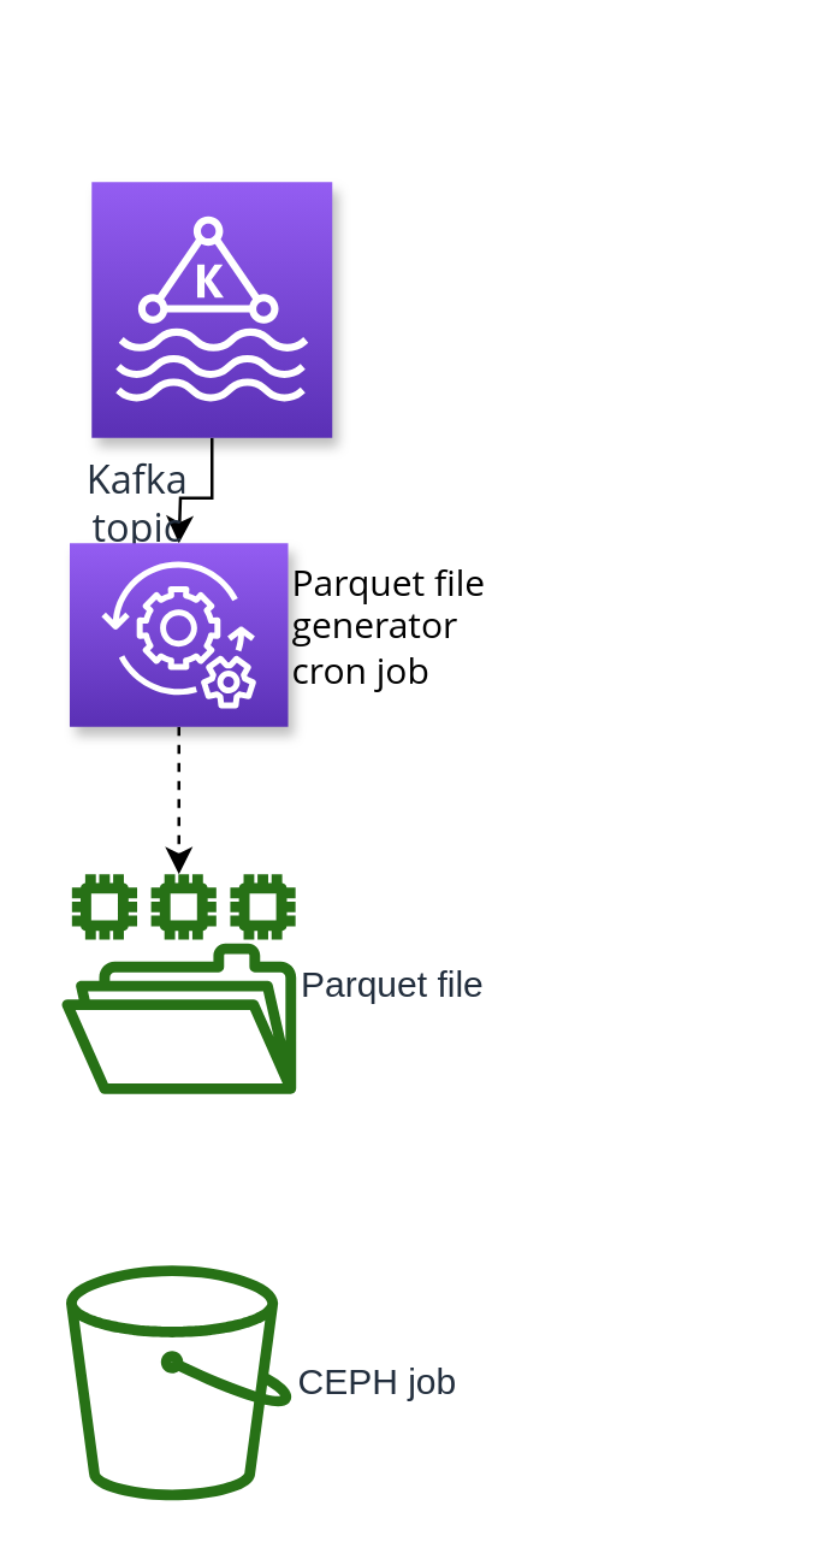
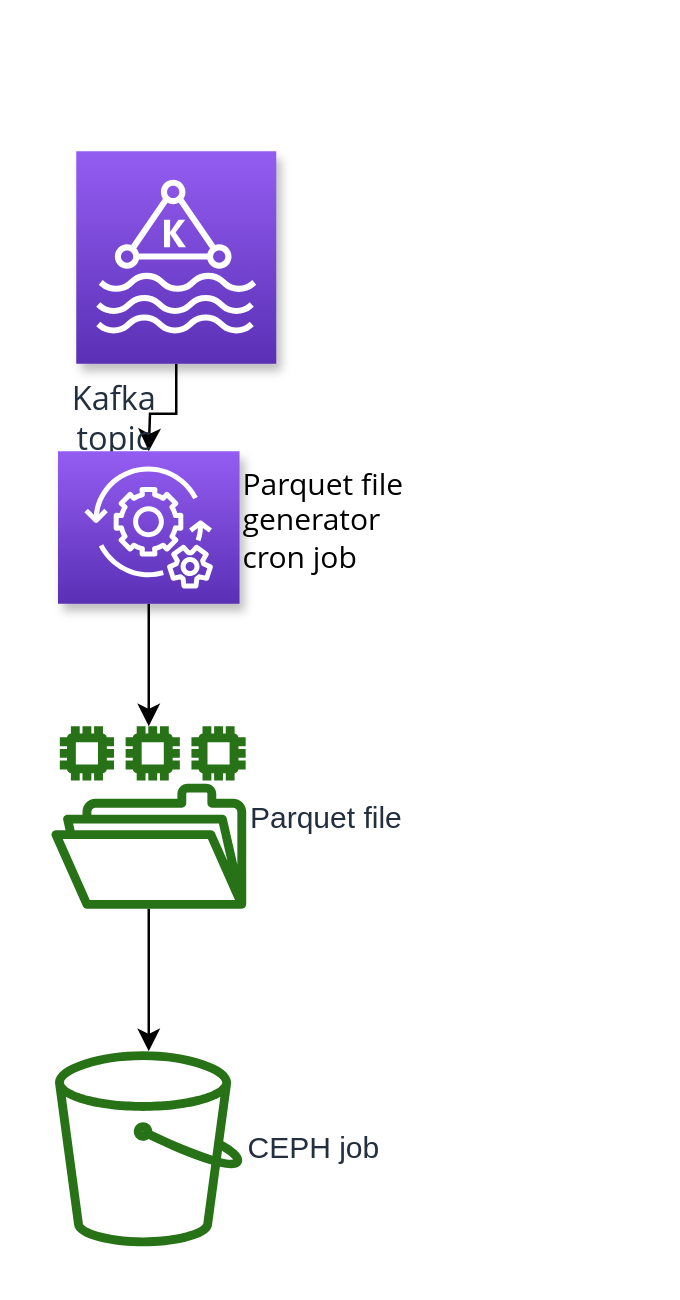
- <mxCell id="5" value="" style="edgeStyle=orthogonalEdgeStyle;rounded=0;orthogonalLoop=1;jettySize=auto;html=1;dashed=1;" edge="1" parent="1" source="6" target="8"><mxGeometry relative="1" as="geometry" /></mxCell>
+ <mxCell id="5" value="" style="edgeStyle=orthogonalEdgeStyle;rounded=0;orthogonalLoop=1;jettySize=auto;html=1;" edge="1" parent="1" source="6" target="8"><mxGeometry relative="1" as="geometry" /></mxCell>
+ <mxCell id="7" value="" style="edgeStyle=orthogonalEdgeStyle;rounded=0;orthogonalLoop=1;jettySize=auto;html=1;" edge="1" parent="1" source="8" target="9"><mxGeometry relative="1" as="geometry" /></mxCell>
